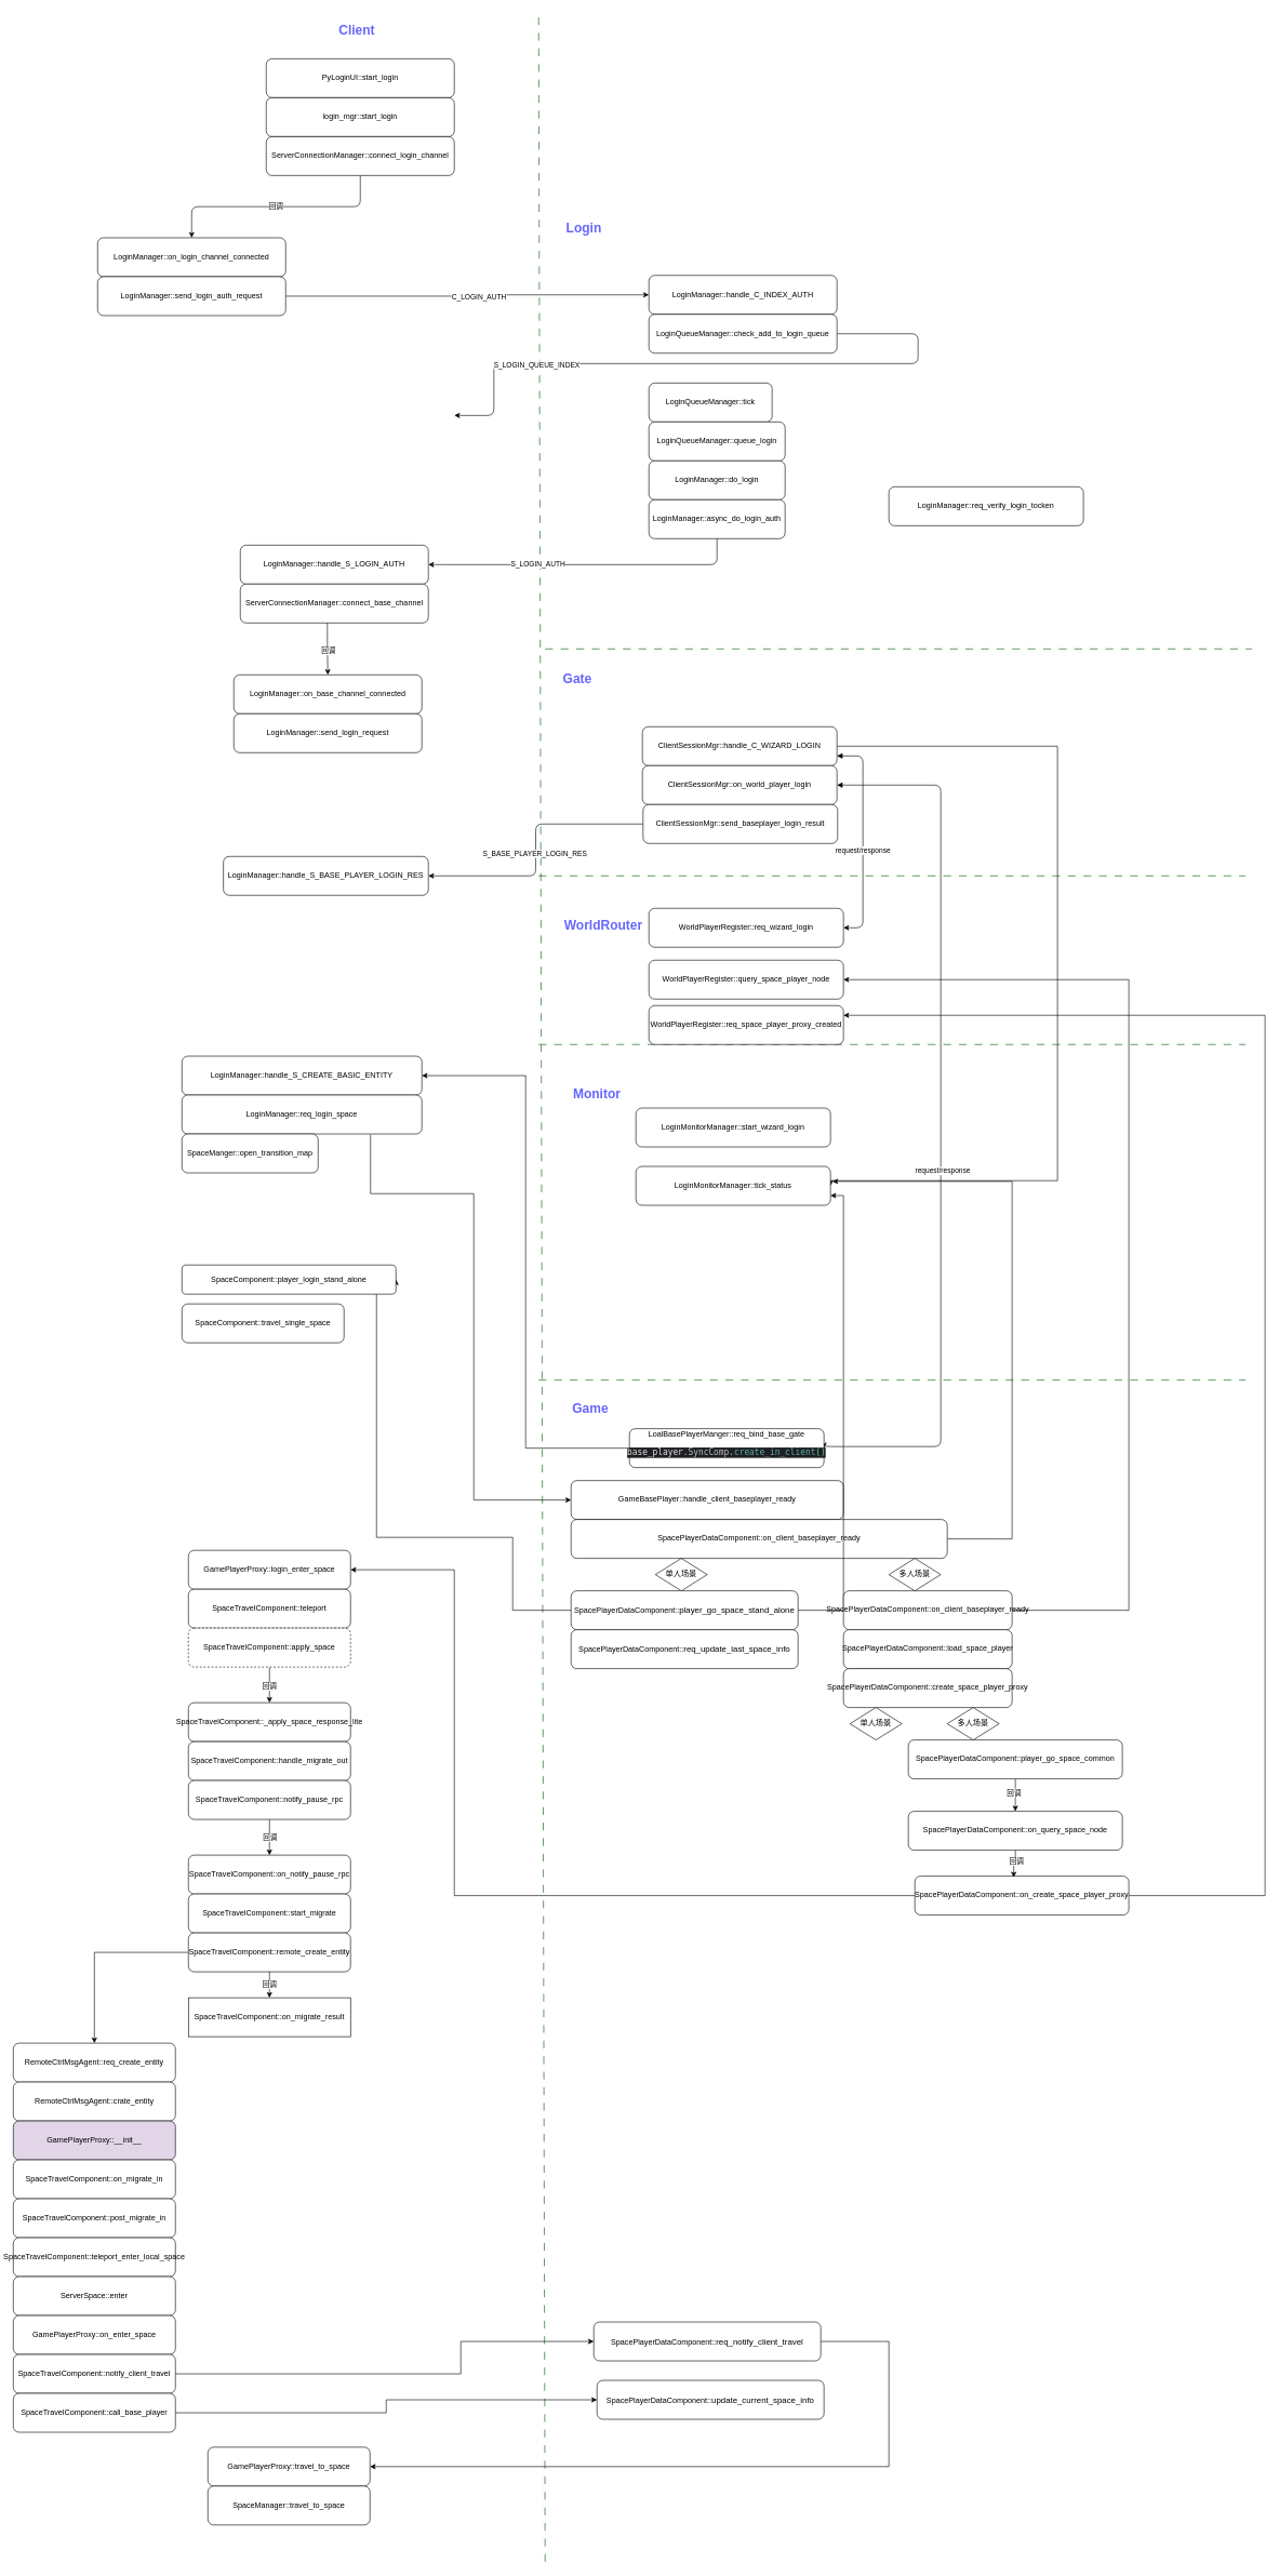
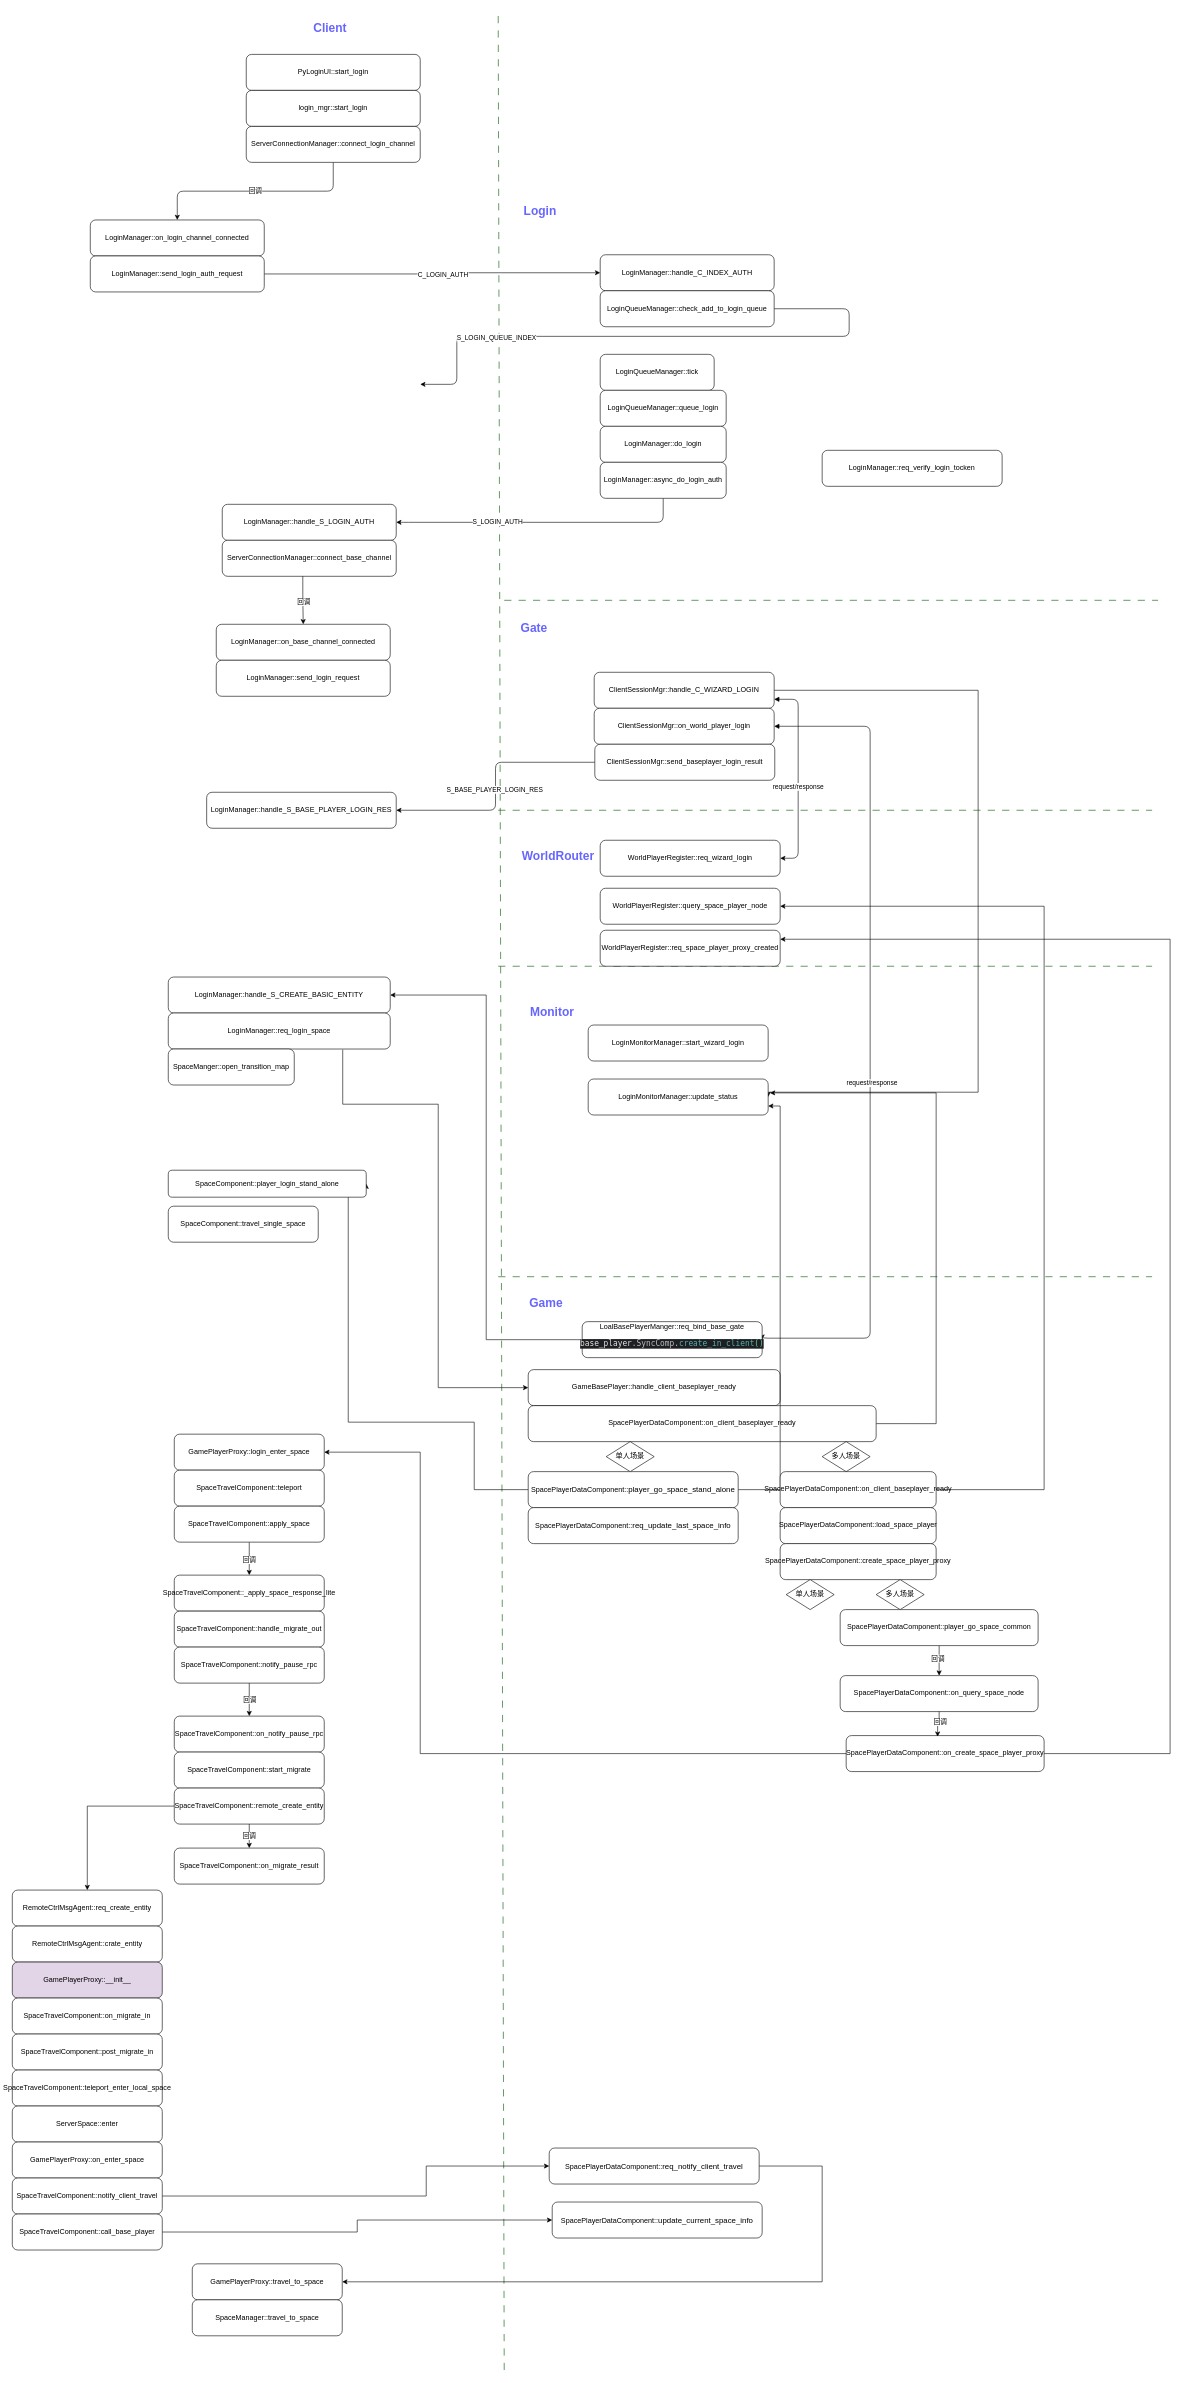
- <mxCell id="49" value="LoginMonitorManager::tick_status" style="rounded=1;whiteSpace=wrap;html=1;" parent="1" vertex="1"><mxGeometry x="980" y="1798" width="300" height="60" as="geometry" /></mxCell>
+ <mxCell id="49" value="LoginMonitorManager::update_status" style="rounded=1;whiteSpace=wrap;html=1;" parent="1" vertex="1"><mxGeometry x="980" y="1798" width="300" height="60" as="geometry" /></mxCell>
- <mxCell id="91" value="SpaceTravelComponent::apply_space" style="rounded=1;whiteSpace=wrap;html=1;dashed=1;" parent="1" vertex="1"><mxGeometry x="290" y="2510" width="250" height="60" as="geometry" /></mxCell>
+ <mxCell id="91" value="SpaceTravelComponent::apply_space" style="rounded=1;whiteSpace=wrap;html=1;" parent="1" vertex="1"><mxGeometry x="290" y="2510" width="250" height="60" as="geometry" /></mxCell>
- <mxCell id="104" value="SpaceTravelComponent::on_migrate_result" style="whiteSpace=wrap;html=1;rounded=0;" parent="1" vertex="1"><mxGeometry x="290" y="3080" width="250" height="60" as="geometry" /></mxCell>
+ <mxCell id="104" value="SpaceTravelComponent::on_migrate_result" style="rounded=1;whiteSpace=wrap;html=1;" parent="1" vertex="1"><mxGeometry x="290" y="3080" width="250" height="60" as="geometry" /></mxCell>
